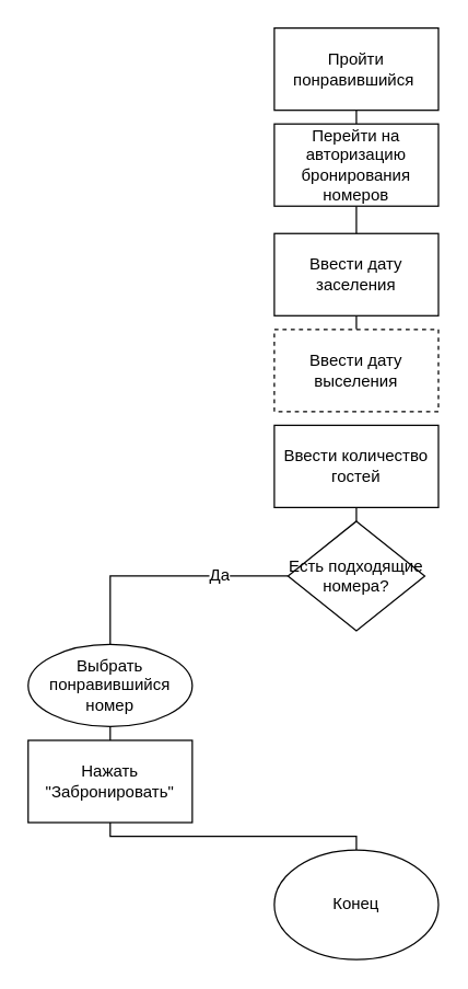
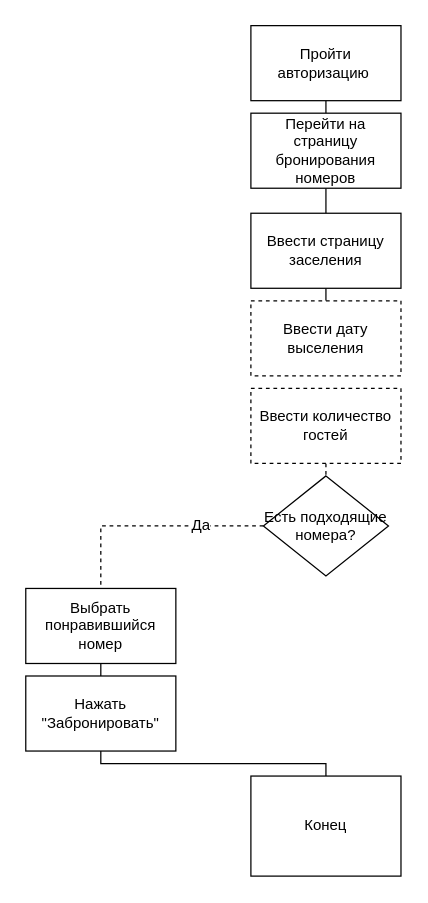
- <mxCell id="3" value="Пройти понравившийся&amp;nbsp;" style="rounded=0;whiteSpace=wrap;html=1;" vertex="1" parent="1"><mxGeometry x="200" y="20" width="120" height="60" as="geometry" /></mxCell>
+ <mxCell id="3" value="Пройти авторизацию&amp;nbsp;" style="rounded=0;whiteSpace=wrap;html=1;" vertex="1" parent="1"><mxGeometry x="200" y="20" width="120" height="60" as="geometry" /></mxCell>
- <mxCell id="5" value="Перейти на авторизацию бронирования номеров" style="rounded=0;whiteSpace=wrap;html=1;" vertex="1" parent="1"><mxGeometry x="200" y="90" width="120" height="60" as="geometry" /></mxCell>
+ <mxCell id="5" value="Перейти на страницу бронирования номеров" style="rounded=0;whiteSpace=wrap;html=1;" vertex="1" parent="1"><mxGeometry x="200" y="90" width="120" height="60" as="geometry" /></mxCell>
- <mxCell id="7" value="Ввести дату заселения" style="rounded=0;whiteSpace=wrap;html=1;" vertex="1" parent="1"><mxGeometry x="200" y="170" width="120" height="60" as="geometry" /></mxCell>
+ <mxCell id="7" value="Ввести страницу заселения" style="rounded=0;whiteSpace=wrap;html=1;" vertex="1" parent="1"><mxGeometry x="200" y="170" width="120" height="60" as="geometry" /></mxCell>
- <mxCell id="10" value="Ввести количество гостей" style="rounded=0;whiteSpace=wrap;html=1;" vertex="1" parent="1"><mxGeometry x="200" y="310" width="120" height="60" as="geometry" /></mxCell>
+ <mxCell id="10" value="Ввести количество гостей" style="rounded=0;whiteSpace=wrap;html=1;dashed=1;" vertex="1" parent="1"><mxGeometry x="200" y="310" width="120" height="60" as="geometry" /></mxCell>
- <mxCell id="9" style="edgeStyle=orthogonalEdgeStyle;rounded=0;orthogonalLoop=1;jettySize=auto;html=1;exitX=0.5;exitY=1;exitDx=0;exitDy=0;entryX=0.5;entryY=0;entryDx=0;entryDy=0;endArrow=none;endFill=0;" edge="1" parent="1" source="10" target="13"><mxGeometry relative="1" as="geometry" /></mxCell>
+ <mxCell id="9" style="edgeStyle=orthogonalEdgeStyle;rounded=0;orthogonalLoop=1;jettySize=auto;html=1;exitX=0.5;exitY=1;exitDx=0;exitDy=0;entryX=0.5;entryY=0;entryDx=0;entryDy=0;endArrow=none;endFill=0;dashed=1;" edge="1" parent="1" source="10" target="13"><mxGeometry relative="1" as="geometry" /></mxCell>
- <mxCell id="11" style="edgeStyle=orthogonalEdgeStyle;rounded=0;orthogonalLoop=1;jettySize=auto;html=1;exitX=0;exitY=0.5;exitDx=0;exitDy=0;endArrow=none;endFill=0;" edge="1" parent="1" source="13" target="15"><mxGeometry relative="1" as="geometry" /></mxCell>
+ <mxCell id="11" style="edgeStyle=orthogonalEdgeStyle;rounded=0;orthogonalLoop=1;jettySize=auto;html=1;exitX=0;exitY=0.5;exitDx=0;exitDy=0;endArrow=none;endFill=0;dashed=1;" edge="1" parent="1" source="13" target="15"><mxGeometry relative="1" as="geometry" /></mxCell>
- <mxCell id="15" value="Выбрать понравившийся номер" style="ellipse;whiteSpace=wrap;html=1;" vertex="1" parent="1"><mxGeometry x="20" y="470" width="120" height="60" as="geometry" /></mxCell>
+ <mxCell id="15" value="Выбрать понравившийся номер" style="rounded=0;whiteSpace=wrap;html=1;" vertex="1" parent="1"><mxGeometry x="20" y="470" width="120" height="60" as="geometry" /></mxCell>
- <mxCell id="18" value="Конец" style="ellipse;whiteSpace=wrap;html=1;" vertex="1" parent="1"><mxGeometry x="200" y="620" width="120" height="80" as="geometry" /></mxCell>
+ <mxCell id="18" value="Конец" style="whiteSpace=wrap;html=1;rounded=0;" vertex="1" parent="1"><mxGeometry x="200" y="620" width="120" height="80" as="geometry" /></mxCell>
